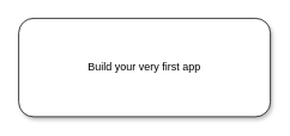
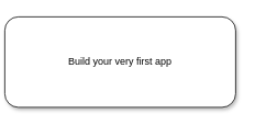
- <mxCell id="2" value="Build your very first app&lt;br&gt;" style="rounded=1;whiteSpace=wrap;html=1;shadow=1;glass=0;sketch=0;" vertex="1" parent="1"><mxGeometry x="20" y="20" width="280" height="110" as="geometry" /></mxCell>
+ <mxCell id="2" value="Build your very first app&lt;br&gt;" style="rounded=1;whiteSpace=wrap;html=1;shadow=1;glass=0;sketch=0;" vertex="1" parent="1"><mxGeometry x="5" y="20" width="280" height="110" as="geometry" /></mxCell>
